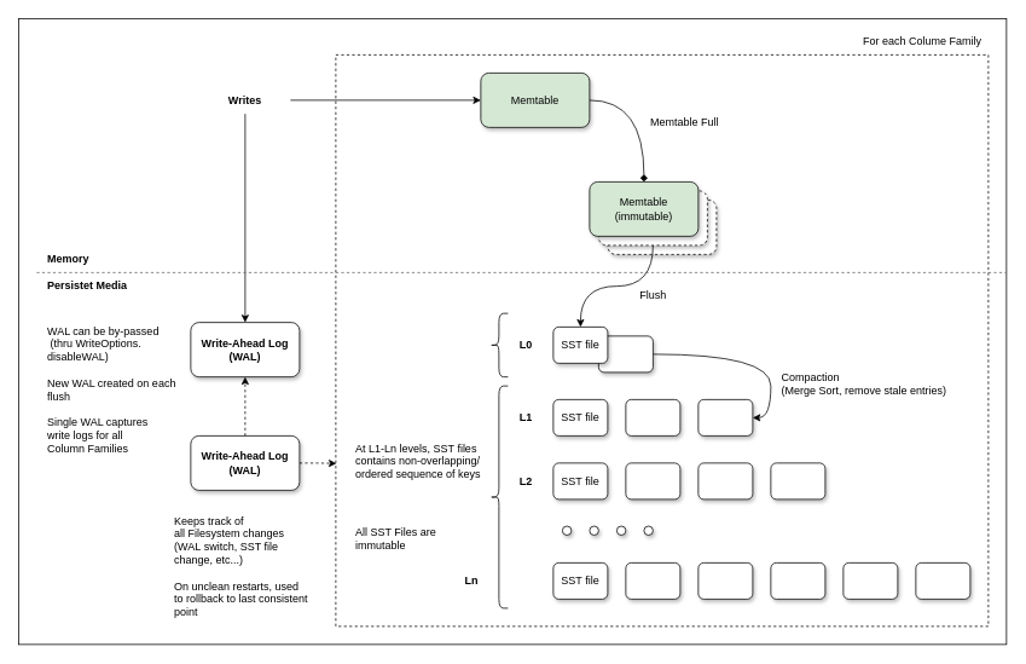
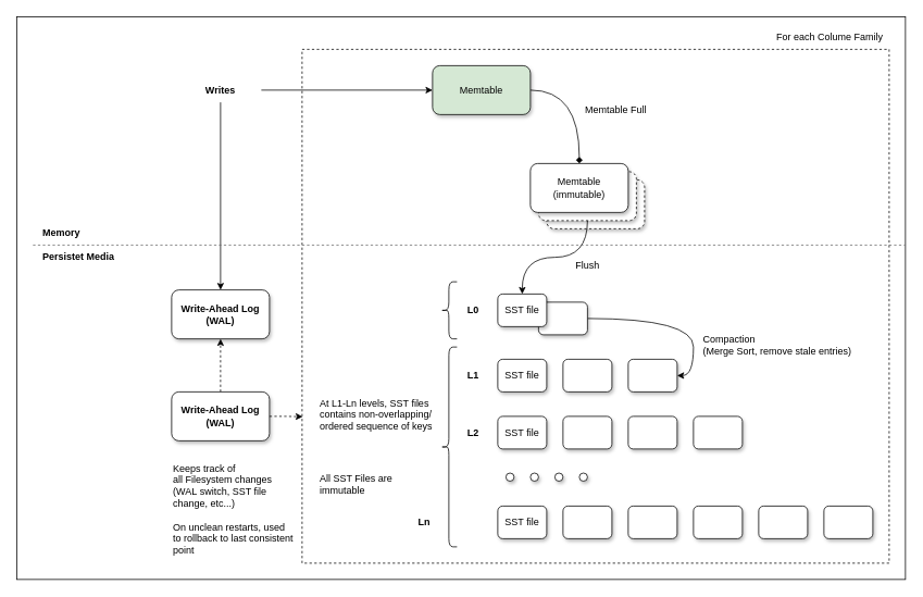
- <mxCell id="9" value="Memtable&lt;div&gt;(immutable)&lt;/div&gt;" style="rounded=1;whiteSpace=wrap;html=1;shadow=1;fillColor=#d5e8d4;" parent="1" vertex="1"><mxGeometry x="650" y="200" width="120" height="60" as="geometry" /></mxCell>
+ <mxCell id="9" value="Memtable&lt;div&gt;(immutable)&lt;/div&gt;" style="rounded=1;whiteSpace=wrap;html=1;shadow=1;" parent="1" vertex="1"><mxGeometry x="650" y="200" width="120" height="60" as="geometry" /></mxCell>
- <mxCell id="53" value="WAL can be by-passed&lt;div&gt;&amp;nbsp;(thru WriteOptions.&lt;/div&gt;&lt;div&gt;disableWAL)&lt;/div&gt;&lt;div&gt;&lt;br&gt;&lt;/div&gt;&lt;div&gt;New WAL created on each&lt;/div&gt;&lt;div&gt;flush&lt;/div&gt;&lt;div&gt;&lt;br&gt;&lt;/div&gt;&lt;div&gt;Single WAL captures&lt;/div&gt;&lt;div&gt;write logs for all&lt;/div&gt;&lt;div&gt;Column Families&lt;/div&gt;" style="text;html=1;align=left;verticalAlign=middle;whiteSpace=wrap;rounded=0;" parent="1" vertex="1"><mxGeometry x="50" y="347" width="150" height="163" as="geometry" /></mxCell>
- <mxCell id="49" value="Keeps track of all&amp;nbsp;&lt;span style=&quot;background-color: initial;&quot;&gt;Filesystem changes (WAL&amp;nbsp;&lt;/span&gt;&lt;span style=&quot;background-color: initial;&quot;&gt;switch, SST file change,&amp;nbsp;&lt;/span&gt;&lt;span style=&quot;background-color: initial;&quot;&gt;etc...)&lt;/span&gt;&lt;div&gt;&lt;br&gt;&lt;/div&gt;&lt;div&gt;On unclean restarts, used to rollback to last consistent point&lt;/div&gt;" style="text;html=1;align=left;verticalAlign=middle;whiteSpace=wrap;rounded=0;" parent="1" vertex="1"><mxGeometry x="190" y="557" width="150" height="133" as="geometry" /></mxCell>
+ <mxCell id="49" value="Keeps track of all&amp;nbsp;&lt;span style=&quot;background-color: initial;&quot;&gt;Filesystem changes (WAL&amp;nbsp;&lt;/span&gt;&lt;span style=&quot;background-color: initial;&quot;&gt;switch, SST file change,&amp;nbsp;&lt;/span&gt;&lt;span style=&quot;background-color: initial;&quot;&gt;etc...)&lt;/span&gt;&lt;div&gt;&lt;br&gt;&lt;/div&gt;&lt;div&gt;On unclean restarts, used to rollback to last consistent point&lt;/div&gt;" style="text;html=1;align=left;verticalAlign=middle;whiteSpace=wrap;rounded=0;" parent="1" vertex="1"><mxGeometry x="210" y="557" width="150" height="133" as="geometry" /></mxCell>
